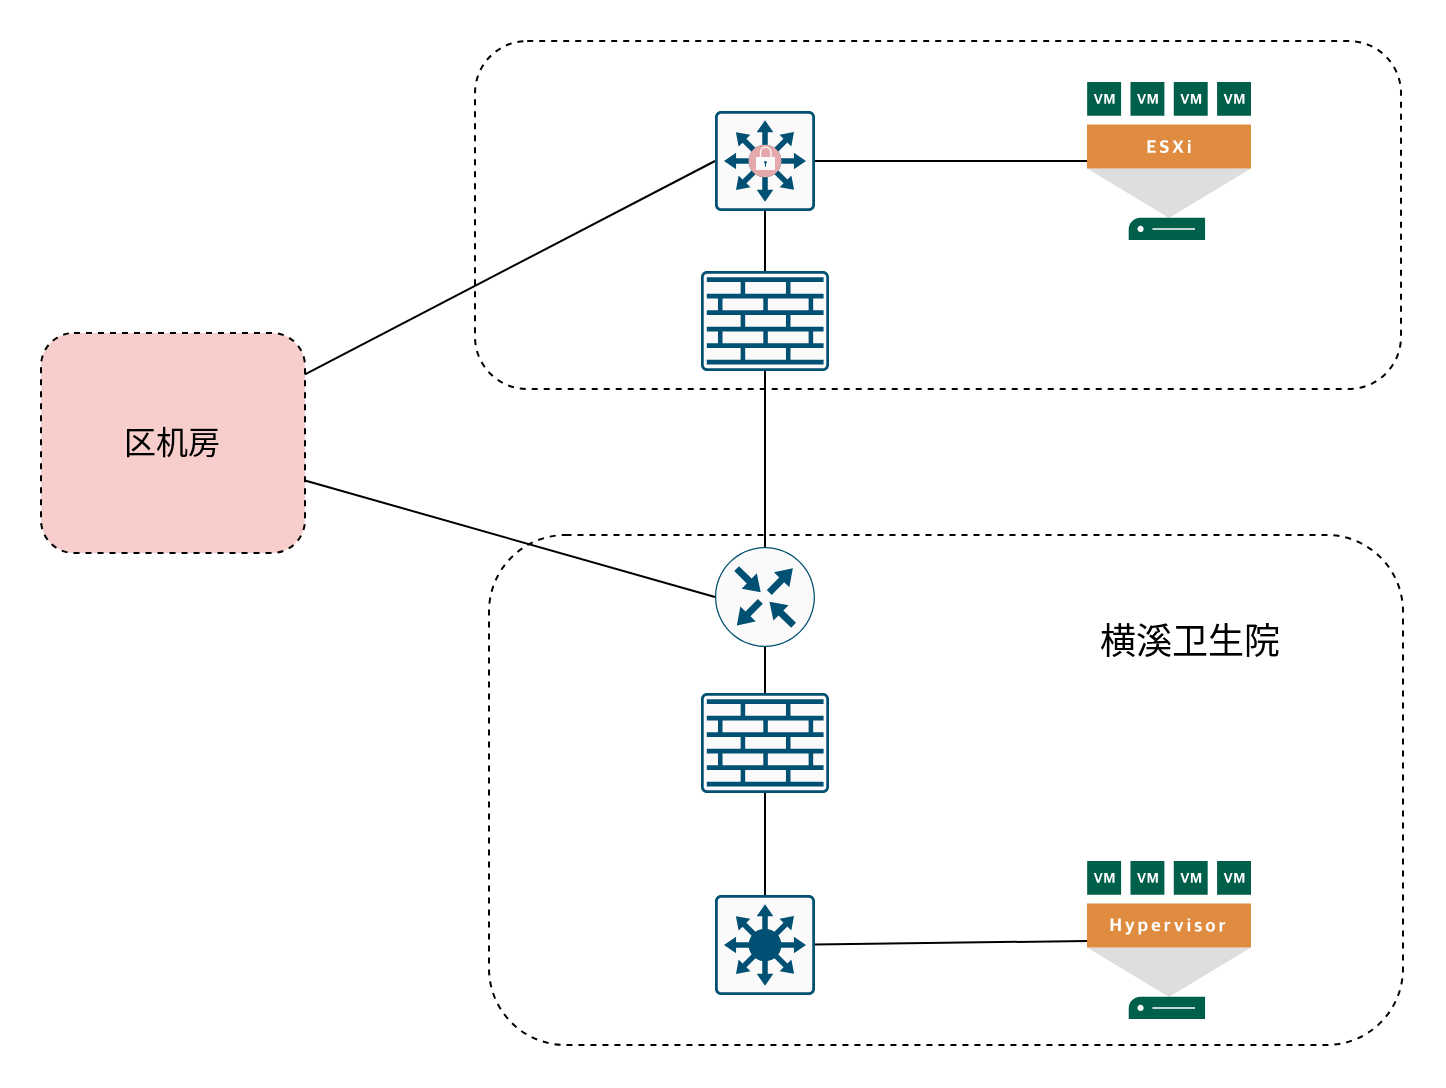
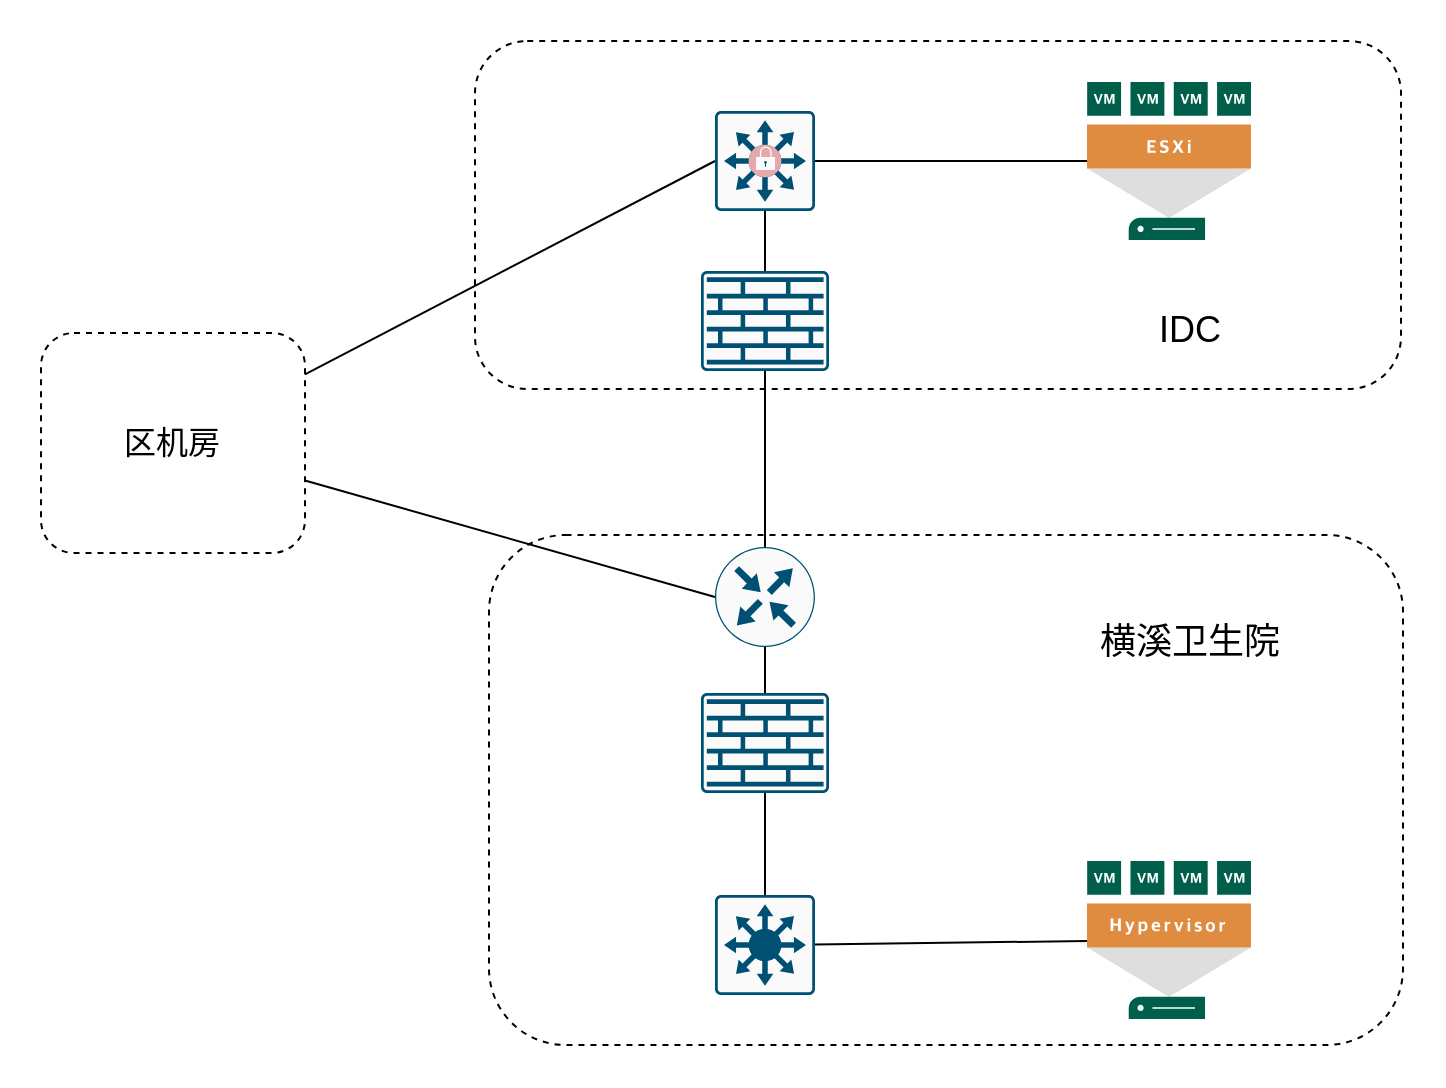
+ <mxCell id="20" value="&lt;font style=&quot;font-size: 18px&quot;&gt;IDC&lt;/font&gt;" style="text;html=1;strokeColor=none;fillColor=none;align=center;verticalAlign=middle;whiteSpace=wrap;rounded=0;" vertex="1" parent="1"><mxGeometry x="555" y="150" width="80" height="30" as="geometry" /></mxCell>
- <mxCell id="15" value="&lt;font style=&quot;font-size: 16px&quot;&gt;区机房&lt;/font&gt;" style="rounded=1;whiteSpace=wrap;html=1;dashed=1;fillColor=#f8cecc;" vertex="1" parent="1"><mxGeometry x="20" y="166" width="132" height="110" as="geometry" /></mxCell>
+ <mxCell id="15" value="&lt;font style=&quot;font-size: 16px&quot;&gt;区机房&lt;/font&gt;" style="rounded=1;whiteSpace=wrap;html=1;dashed=1;" vertex="1" parent="1"><mxGeometry x="20" y="166" width="132" height="110" as="geometry" /></mxCell>
